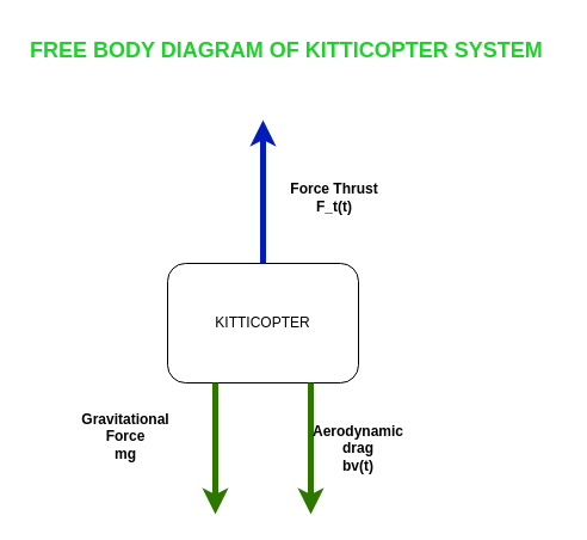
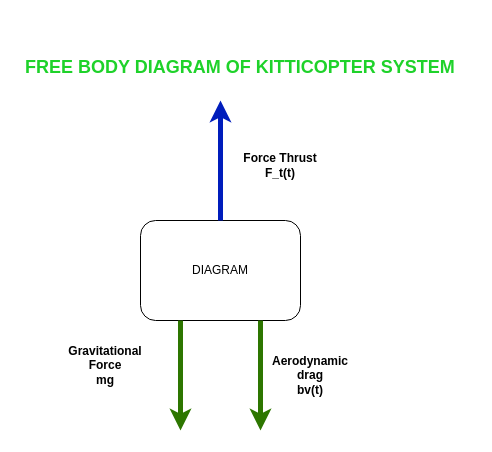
- <mxCell id="9" value="&lt;h1&gt;&lt;font style=&quot;font-size: 18px;&quot;&gt;FREE BODY DIAGRAM OF KITTICOPTER SYSTEM&lt;/font&gt;&lt;/h1&gt;" style="text;html=1;strokeColor=none;fillColor=none;spacing=5;spacingTop=-20;whiteSpace=wrap;overflow=hidden;rounded=0;fontColor=#1ed22a;" vertex="1" parent="1"><mxGeometry x="20" y="20" width="450" height="40" as="geometry" /></mxCell>
+ <mxCell id="9" value="&lt;h1&gt;&lt;font style=&quot;font-size: 18px;&quot;&gt;FREE BODY DIAGRAM OF KITTICOPTER SYSTEM&lt;/font&gt;&lt;/h1&gt;" style="text;html=1;strokeColor=none;fillColor=none;spacing=5;spacingTop=-20;whiteSpace=wrap;overflow=hidden;rounded=0;fontColor=#1ed22a;" vertex="1" parent="1"><mxGeometry x="20" y="45" width="450" height="40" as="geometry" /></mxCell>
- <mxCell id="2" value="KITTICOPTER" style="rounded=1;whiteSpace=wrap;html=1;" vertex="1" parent="1"><mxGeometry x="140" y="220" width="160" height="100" as="geometry" /></mxCell>
+ <mxCell id="2" value="DIAGRAM" style="rounded=1;whiteSpace=wrap;html=1;" vertex="1" parent="1"><mxGeometry x="140" y="220" width="160" height="100" as="geometry" /></mxCell>
- <mxCell id="5" value="&lt;b&gt;Aerodynamic drag&lt;br&gt;bv(t)&lt;/b&gt;" style="text;html=1;strokeColor=none;fillColor=none;align=center;verticalAlign=middle;whiteSpace=wrap;rounded=0;" vertex="1" parent="1"><mxGeometry x="260" y="360" width="80" height="30" as="geometry" /></mxCell>
+ <mxCell id="5" value="&lt;b&gt;Aerodynamic drag&lt;br&gt;bv(t)&lt;/b&gt;" style="text;html=1;strokeColor=none;fillColor=none;align=center;verticalAlign=middle;whiteSpace=wrap;rounded=0;" vertex="1" parent="1"><mxGeometry x="270" y="360" width="80" height="30" as="geometry" /></mxCell>
